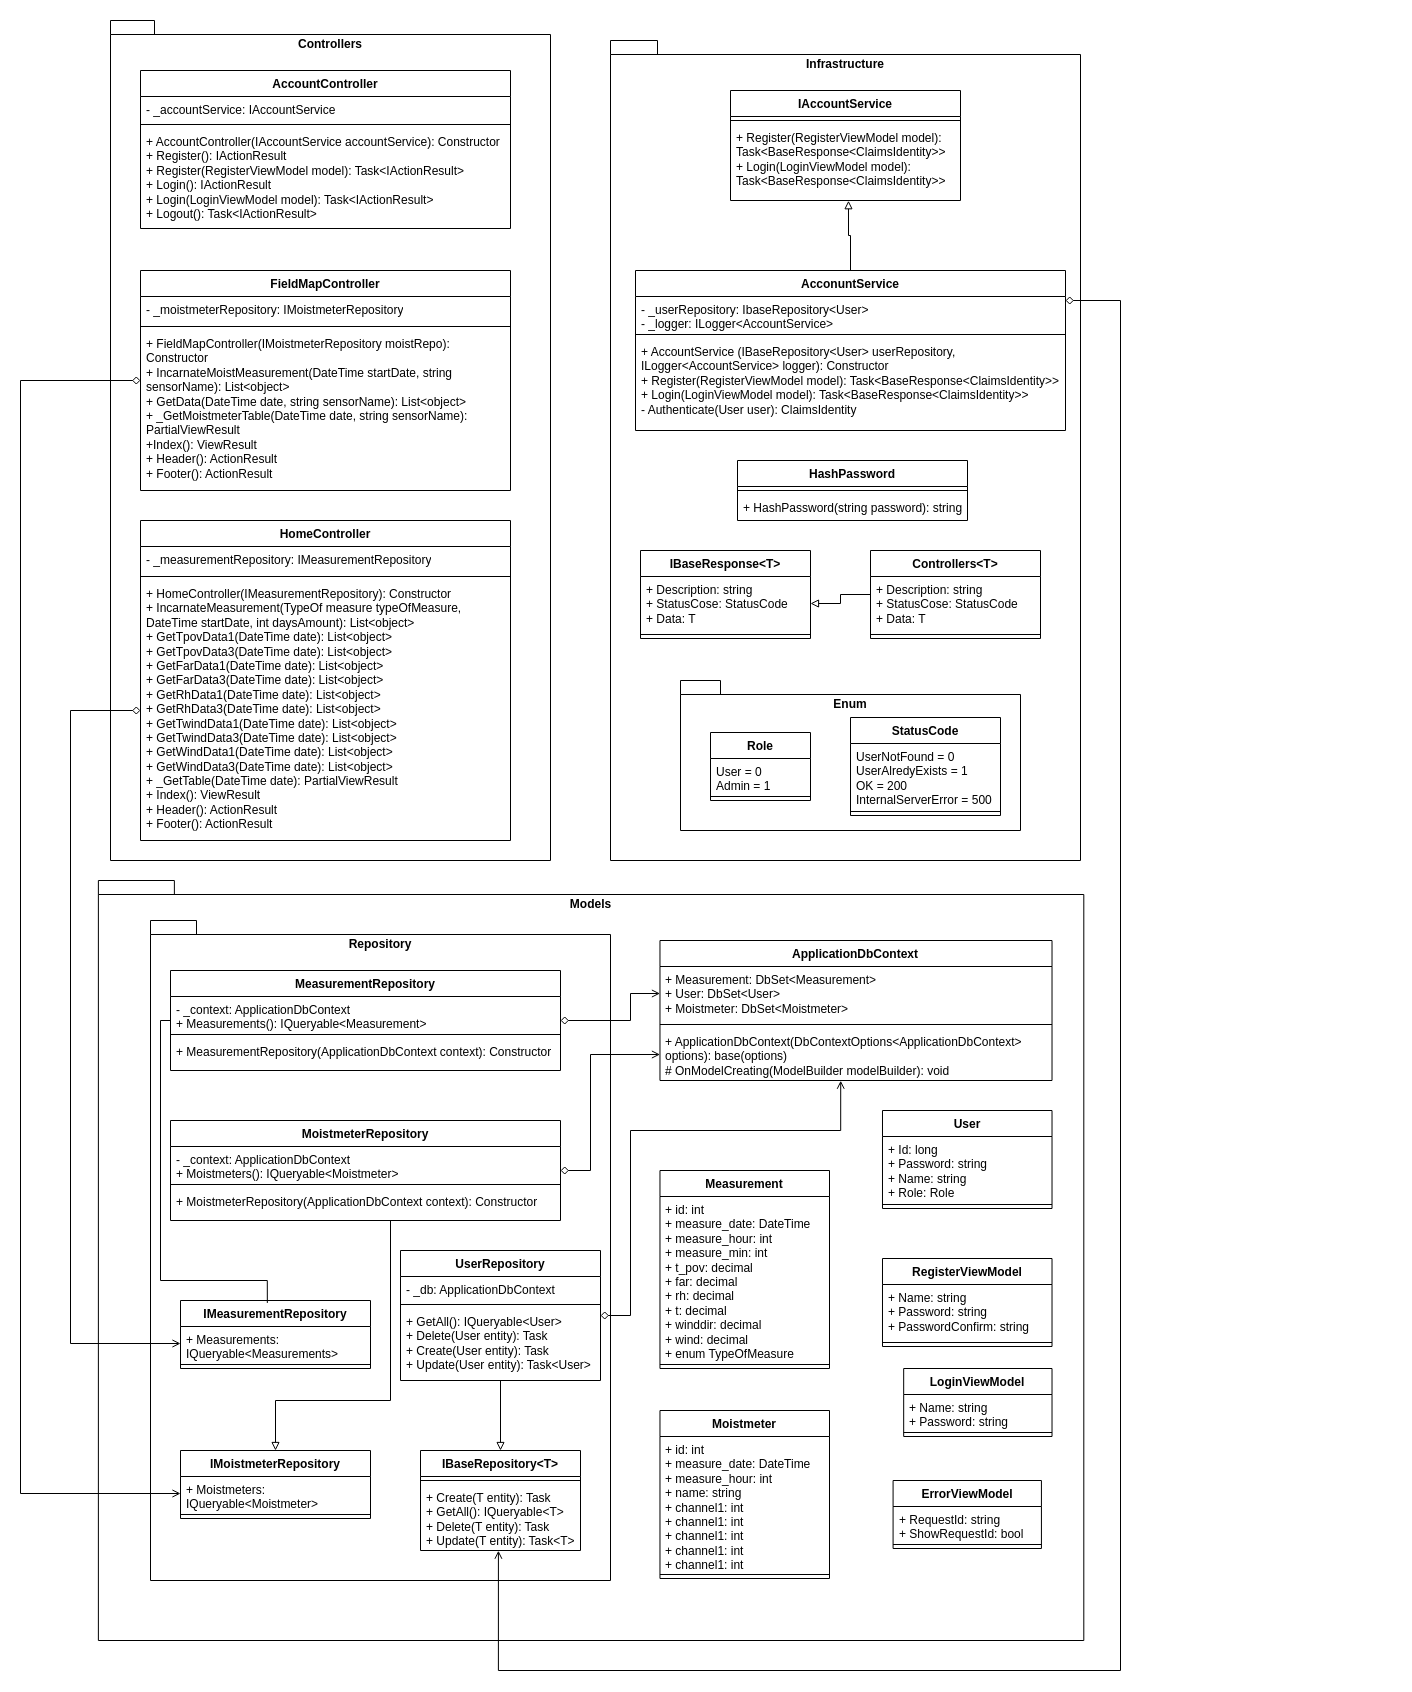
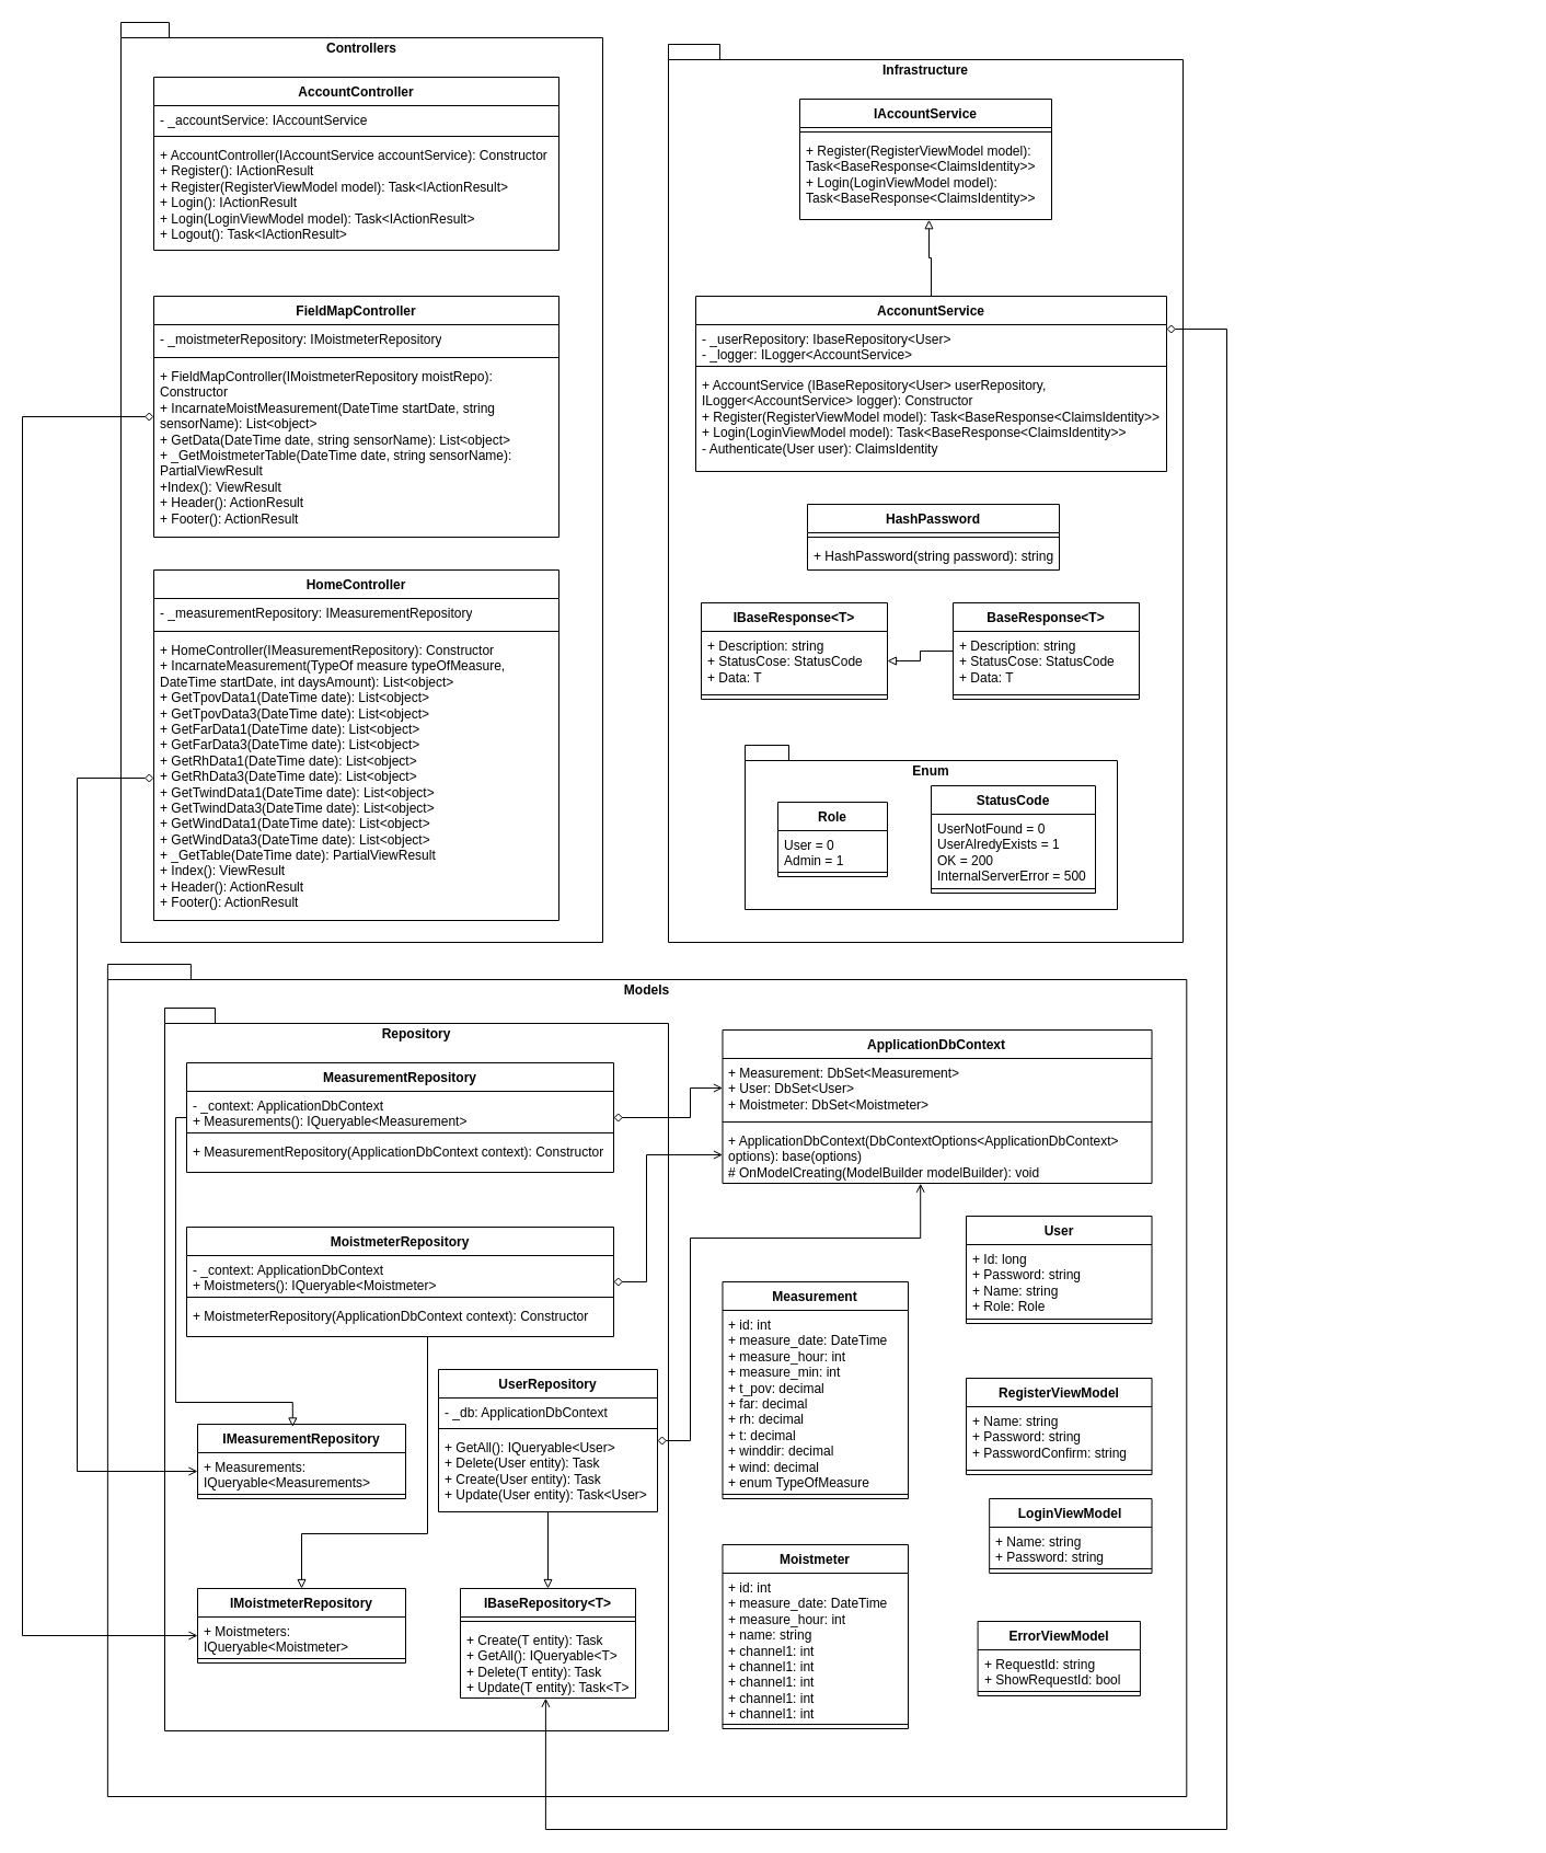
- <mxCell id="31" value="Controllers&amp;lt;T&amp;gt;" style="swimlane;fontStyle=1;align=center;verticalAlign=top;childLayout=stackLayout;horizontal=1;startSize=26;horizontalStack=0;resizeParent=1;resizeParentMax=0;resizeLast=0;collapsible=1;marginBottom=0;whiteSpace=wrap;html=1;" parent="16" vertex="1"><mxGeometry x="260" y="510" width="170" height="88" as="geometry" /></mxCell>
+ <mxCell id="31" value="BaseResponse&amp;lt;T&amp;gt;" style="swimlane;fontStyle=1;align=center;verticalAlign=top;childLayout=stackLayout;horizontal=1;startSize=26;horizontalStack=0;resizeParent=1;resizeParentMax=0;resizeLast=0;collapsible=1;marginBottom=0;whiteSpace=wrap;html=1;" parent="16" vertex="1"><mxGeometry x="260" y="510" width="170" height="88" as="geometry" /></mxCell>
- <mxCell id="95" style="edgeStyle=orthogonalEdgeStyle;rounded=0;orthogonalLoop=1;jettySize=auto;html=1;entryX=0.457;entryY=0.036;entryDx=0;entryDy=0;entryPerimeter=0;endArrow=none;endFill=0;" edge="1" parent="70" source="72" target="76"><mxGeometry relative="1" as="geometry"><Array as="points"><mxPoint x="10" y="100" /><mxPoint x="10" y="360" /><mxPoint x="117" y="360" /></Array></mxGeometry></mxCell>
+ <mxCell id="95" style="edgeStyle=orthogonalEdgeStyle;rounded=0;orthogonalLoop=1;jettySize=auto;html=1;entryX=0.457;entryY=0.036;entryDx=0;entryDy=0;entryPerimeter=0;endArrow=block;endFill=0;" edge="1" parent="70" source="72" target="76"><mxGeometry relative="1" as="geometry"><Array as="points"><mxPoint x="10" y="100" /><mxPoint x="10" y="360" /><mxPoint x="117" y="360" /></Array></mxGeometry></mxCell>
